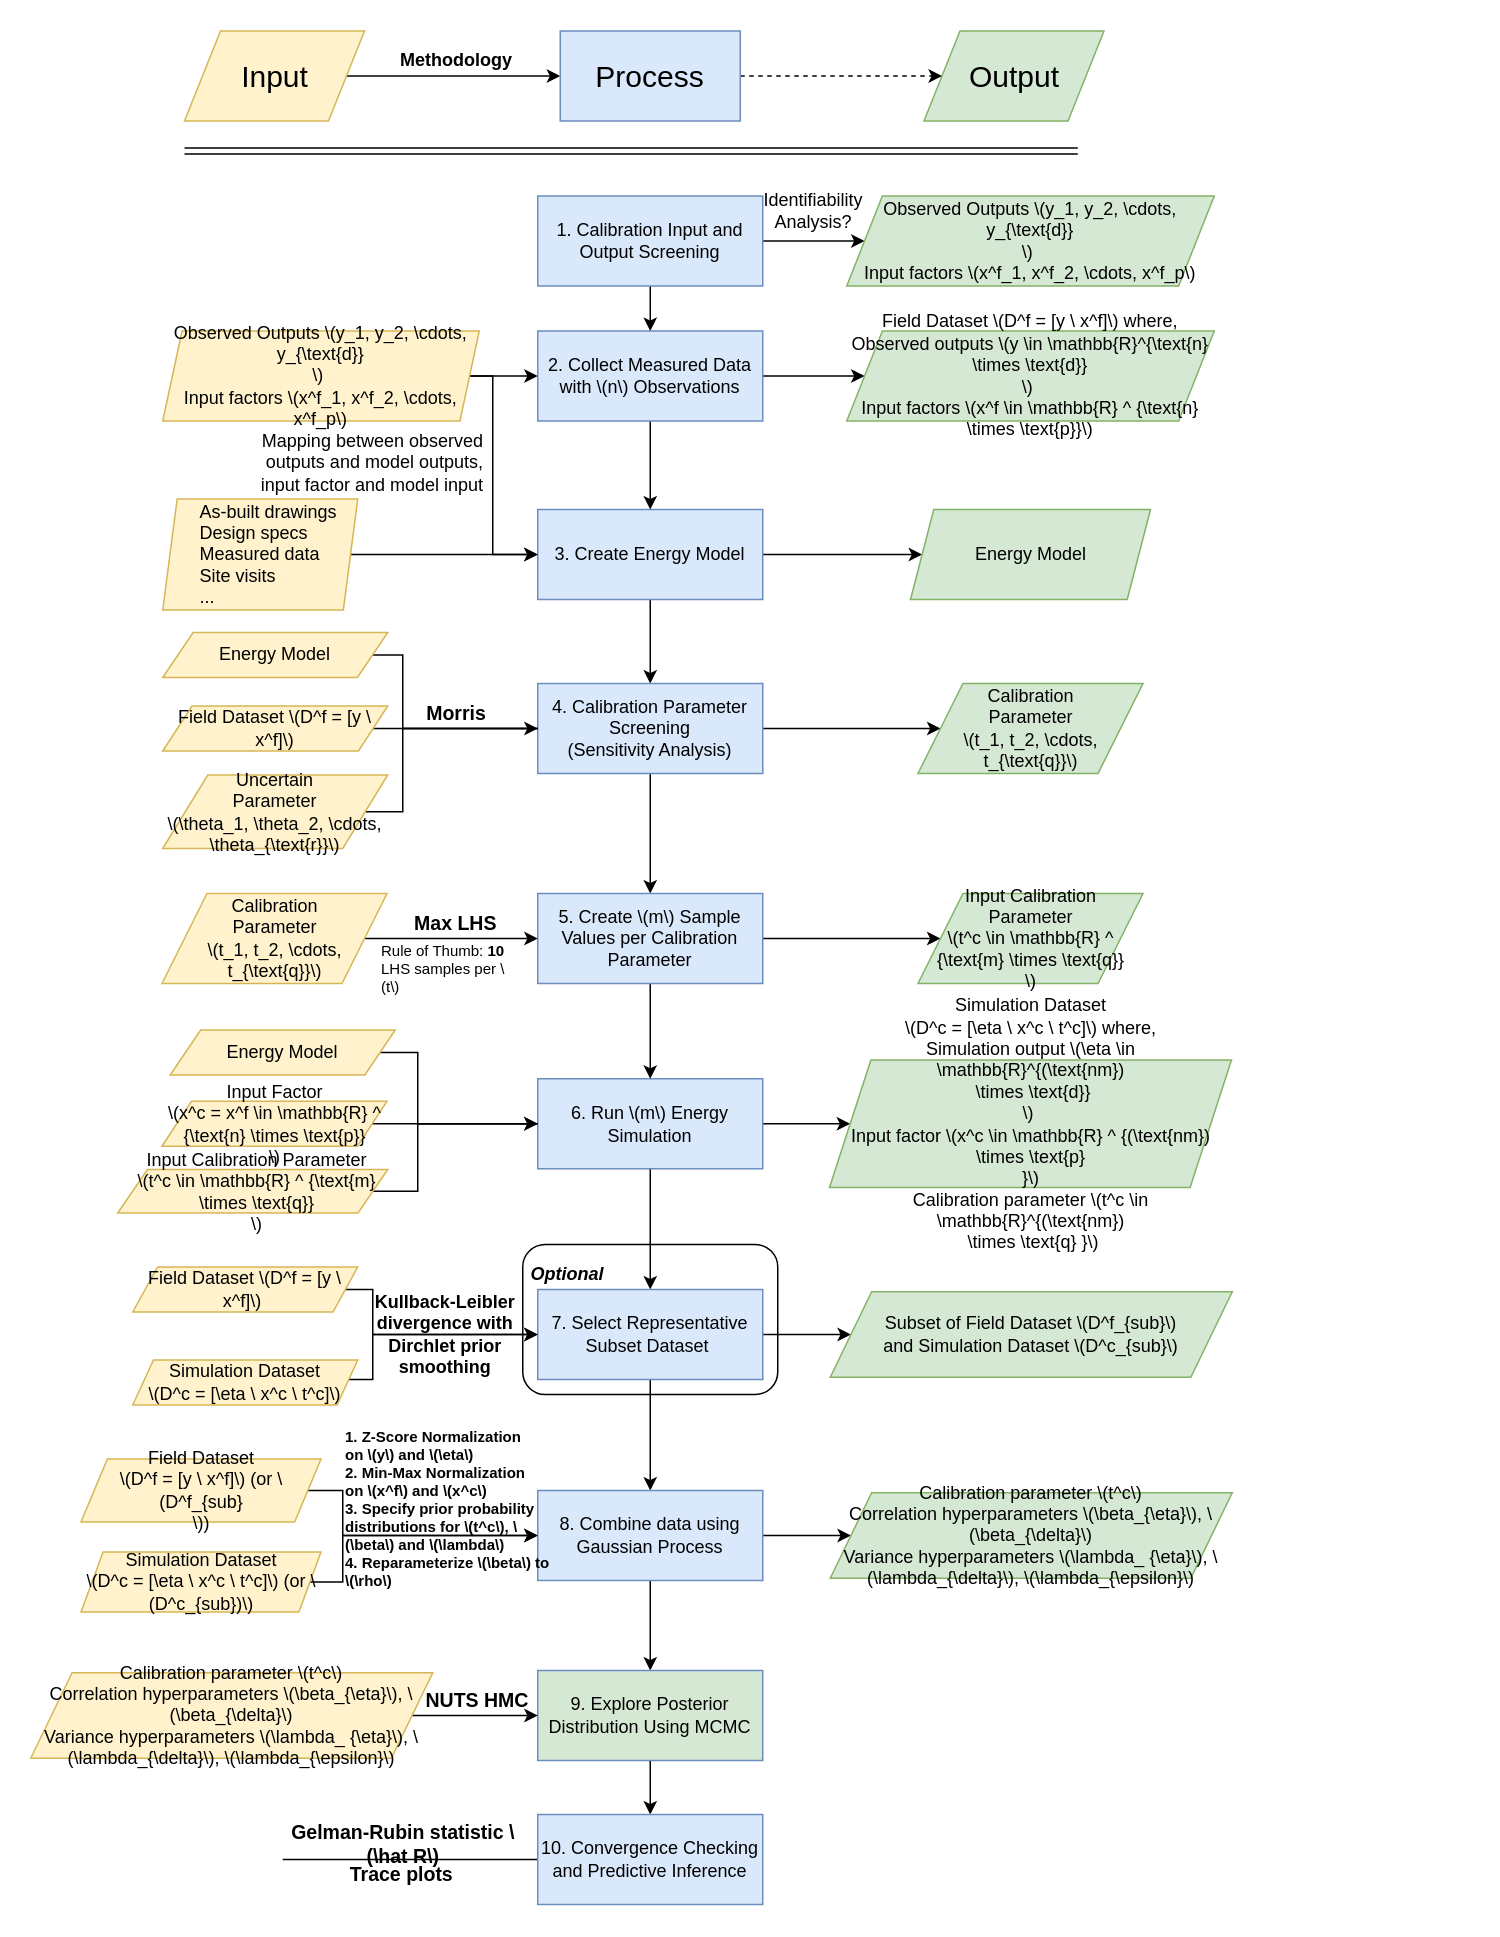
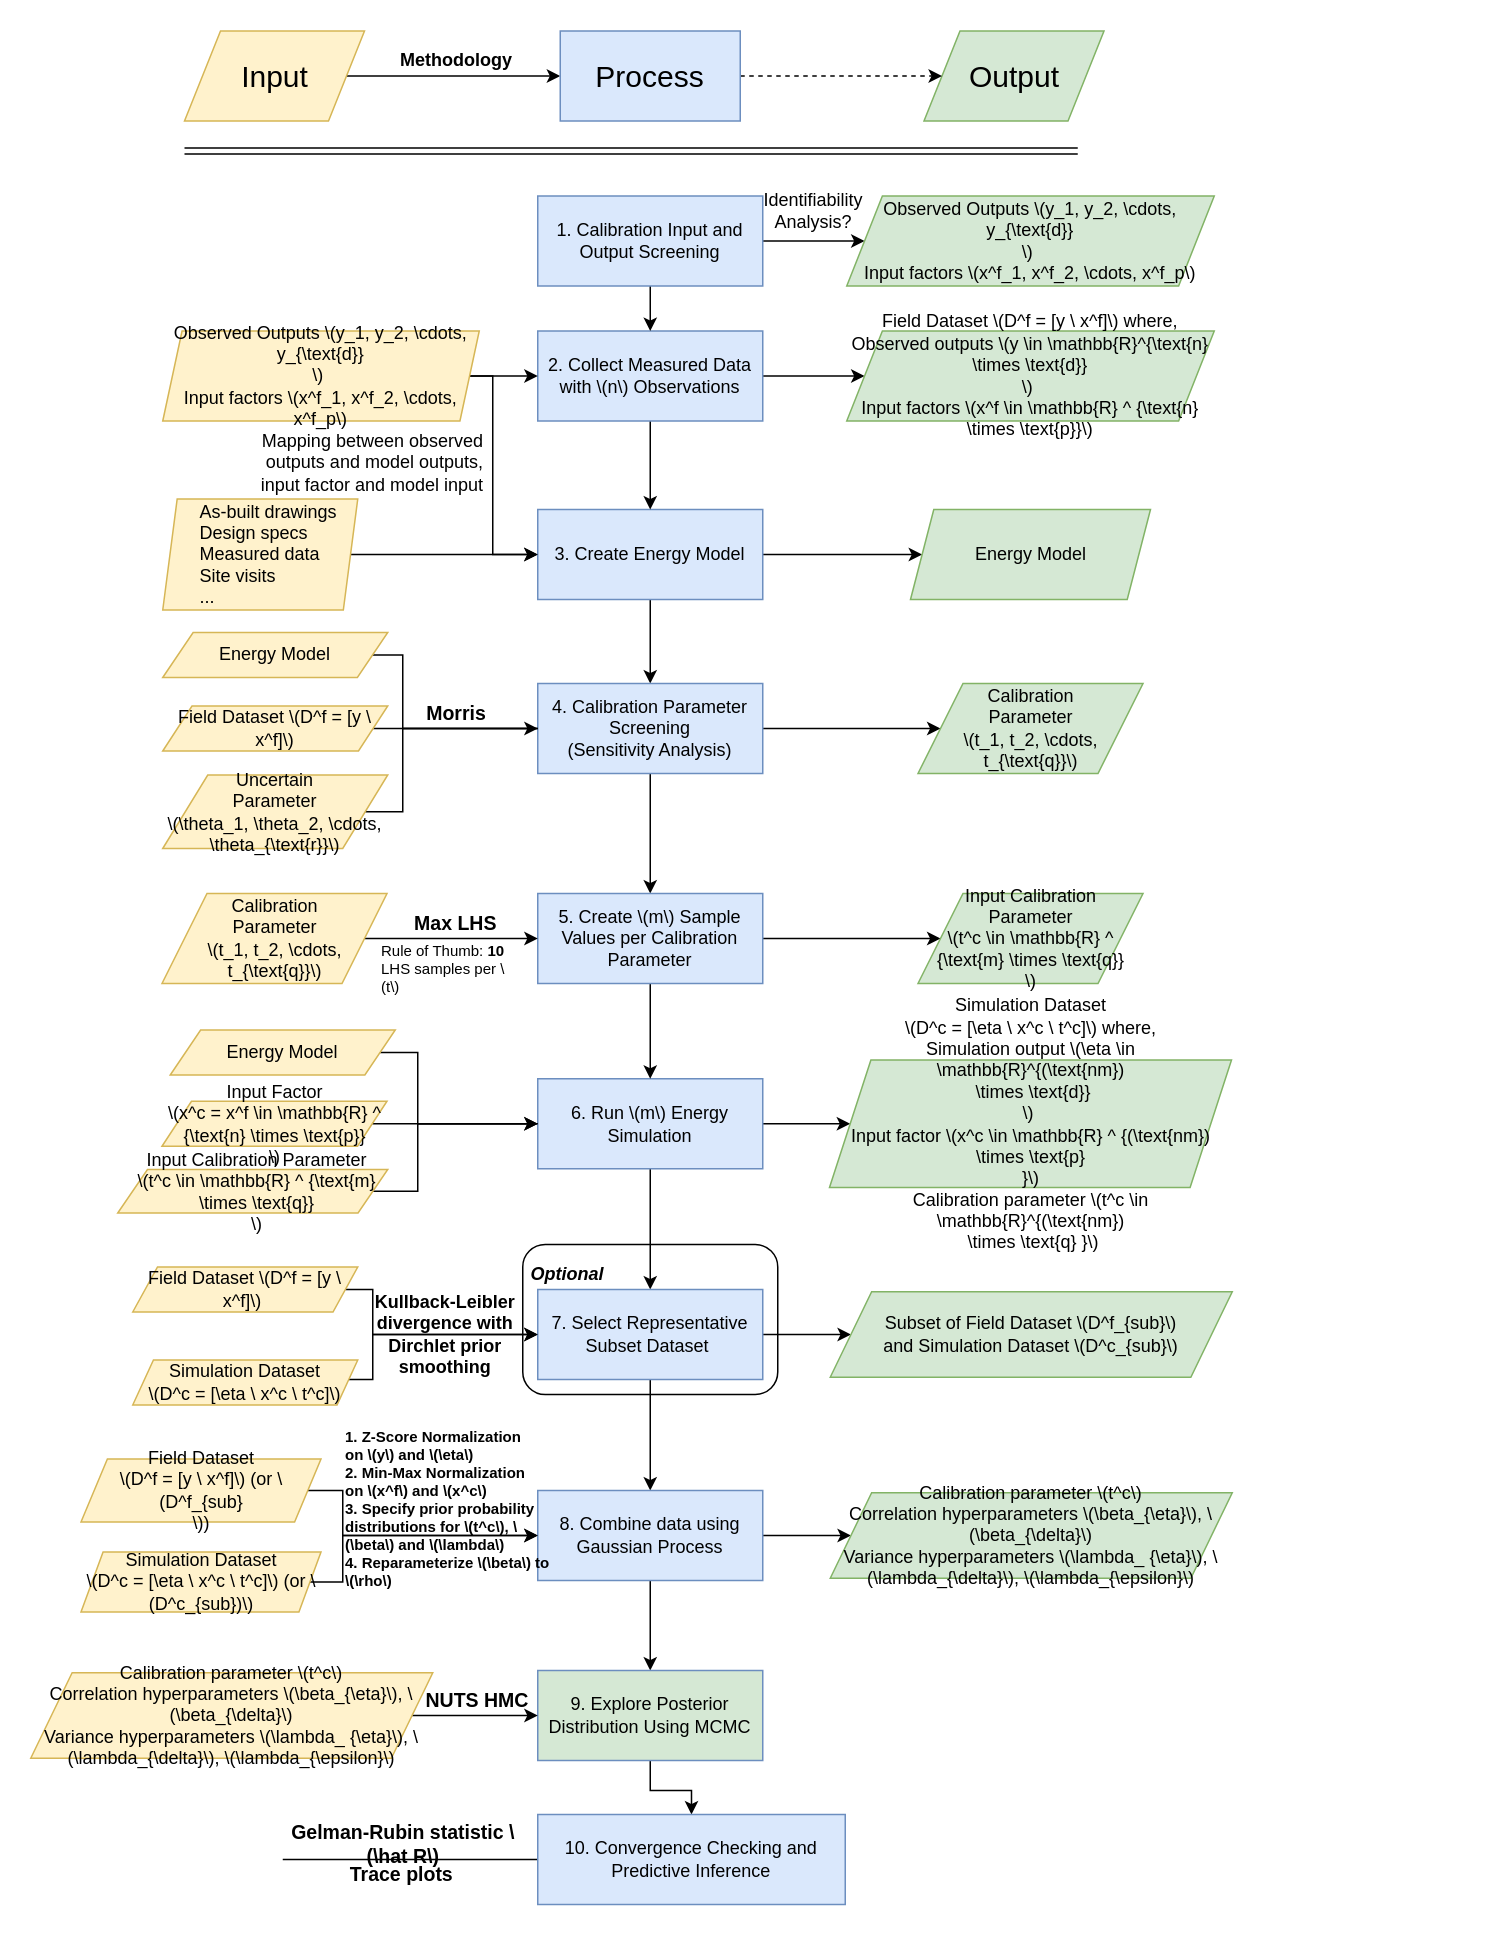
- <mxCell id="33" value="10. Convergence Checking and Predictive Inference" style="rounded=0;whiteSpace=wrap;html=1;fontFamily=Helvetica;fontSize=12;align=center;strokeColor=#6c8ebf;fillColor=#dae8fc;" parent="1" vertex="1"><mxGeometry x="358" y="1209" width="150" height="60" as="geometry" /></mxCell>
+ <mxCell id="33" value="10. Convergence Checking and Predictive Inference" style="rounded=0;whiteSpace=wrap;html=1;fontFamily=Helvetica;fontSize=12;align=center;strokeColor=#6c8ebf;fillColor=#dae8fc;" parent="1" vertex="1"><mxGeometry x="358" y="1209" width="205" height="60" as="geometry" /></mxCell>
